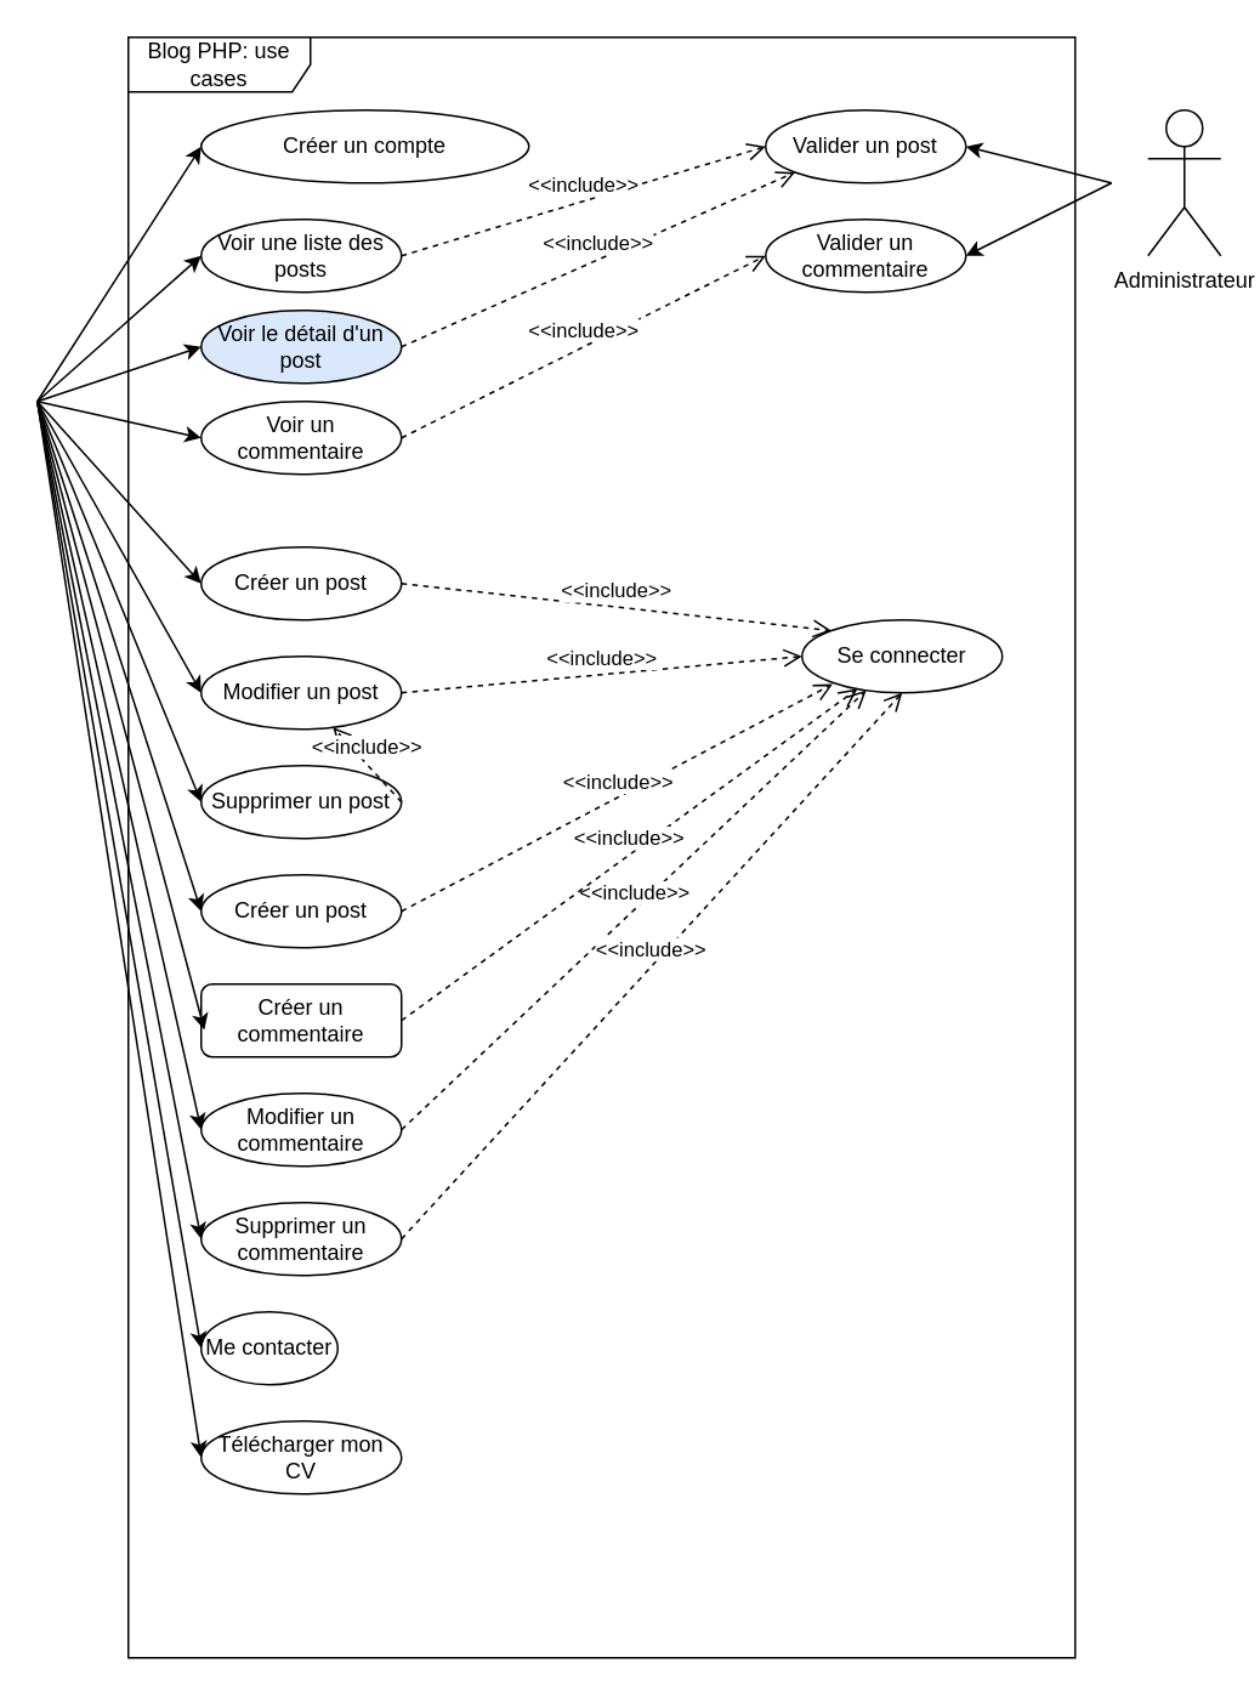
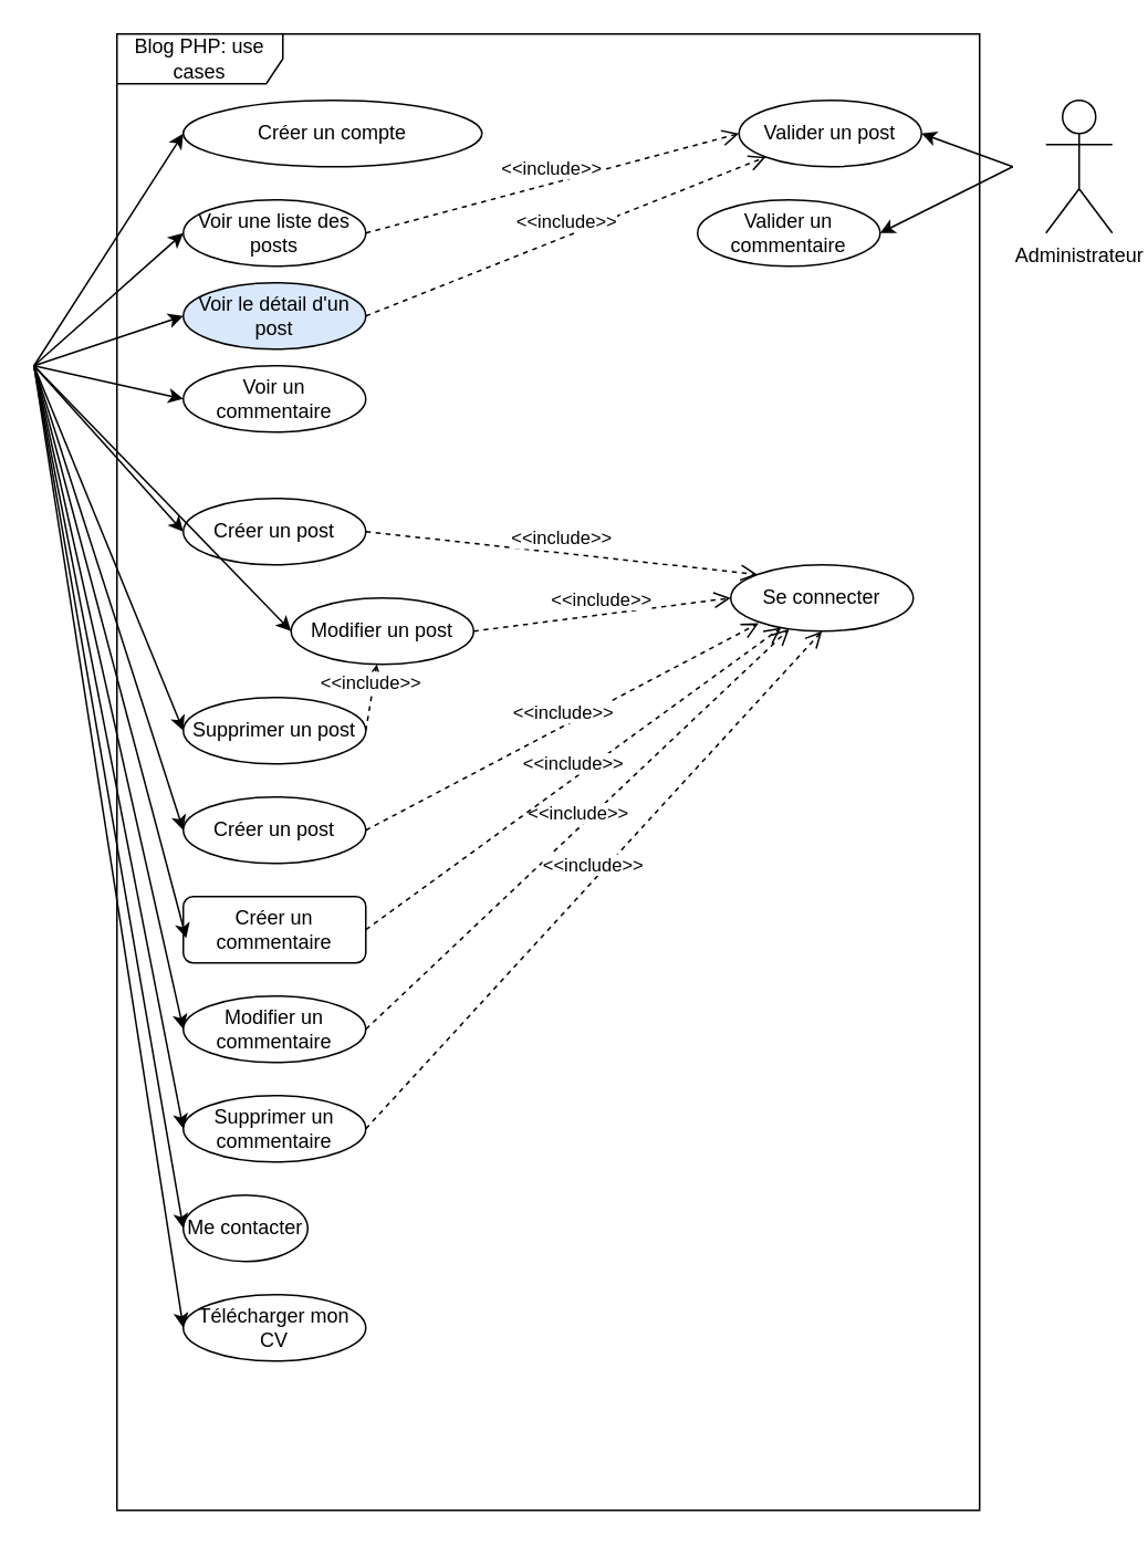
- <mxCell id="15" value="Valider un post" style="ellipse;whiteSpace=wrap;html=1;" vertex="1" parent="1"><mxGeometry x="420" y="60" width="110" height="40" as="geometry" /></mxCell>
+ <mxCell id="15" value="Valider un post" style="ellipse;whiteSpace=wrap;html=1;" vertex="1" parent="1"><mxGeometry x="445" y="60" width="110" height="40" as="geometry" /></mxCell>
- <mxCell id="29" value="&amp;lt;&amp;lt;include&amp;gt;&amp;gt;" style="html=1;verticalAlign=bottom;endArrow=open;dashed=1;endSize=8;rounded=0;entryX=0;entryY=0.5;entryDx=0;entryDy=0;exitX=1;exitY=0.5;exitDx=0;exitDy=0;" edge="1" parent="1" source="14" target="16"><mxGeometry relative="1" as="geometry"><mxPoint x="420" y="80" as="sourcePoint" /><mxPoint x="250" y="290" as="targetPoint" /></mxGeometry></mxCell>
- <mxCell id="7" value="Modifier un post" style="ellipse;whiteSpace=wrap;html=1;" vertex="1" parent="1"><mxGeometry x="110" y="360" width="110" height="40" as="geometry" /></mxCell>
+ <mxCell id="7" value="Modifier un post" style="ellipse;whiteSpace=wrap;html=1;" vertex="1" parent="1"><mxGeometry x="175" y="360" width="110" height="40" as="geometry" /></mxCell>
